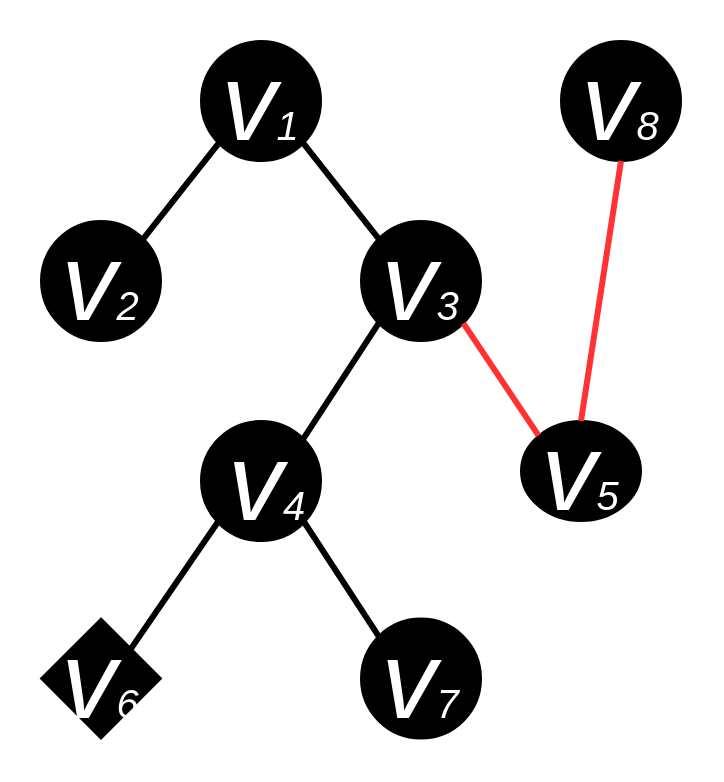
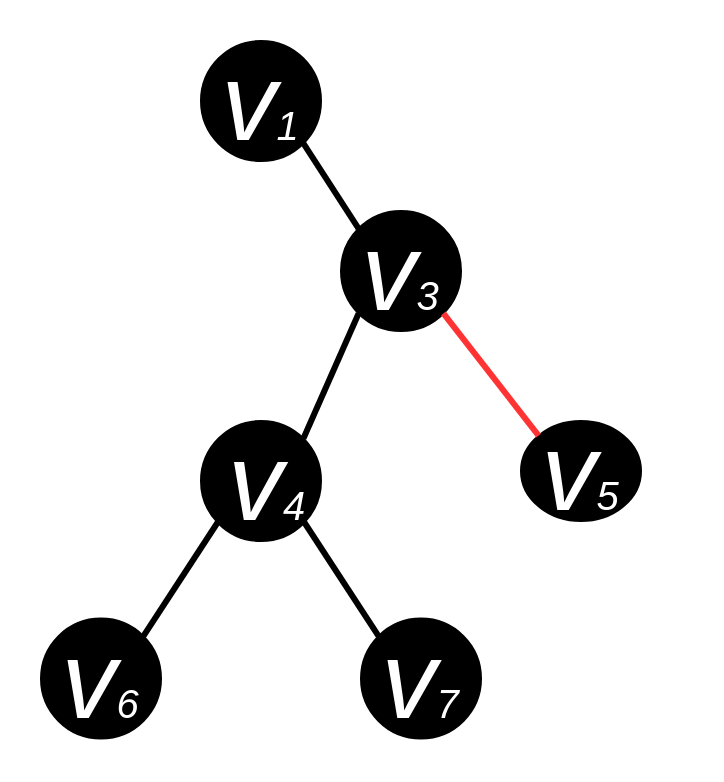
- <mxCell id="15" value="&lt;i&gt;&lt;font style=&quot;&quot; color=&quot;#ffffff&quot;&gt;&lt;font style=&quot;font-size: 55px;&quot;&gt;v&lt;/font&gt;&lt;font style=&quot;font-size: 20px;&quot;&gt;8&lt;/font&gt;&lt;/font&gt;&lt;/i&gt;" style="ellipse;whiteSpace=wrap;html=1;aspect=fixed;fillColor=#000000;" parent="1" vertex="1"><mxGeometry x="280" y="20" width="60" height="60" as="geometry" /></mxCell>
- <mxCell id="8" value="" style="endArrow=none;html=1;rounded=0;fontSize=20;fontColor=#FFFFFF;exitX=1;exitY=0;exitDx=0;exitDy=0;entryX=0;entryY=1;entryDx=0;entryDy=0;strokeWidth=3;" parent="1" source="3" target="2" edge="1"><mxGeometry width="50" height="50" relative="1" as="geometry"><mxPoint x="220" y="220" as="sourcePoint" /><mxPoint x="270" y="170" as="targetPoint" /></mxGeometry></mxCell>
- <mxCell id="3" value="&lt;i&gt;&lt;font style=&quot;&quot; color=&quot;#ffffff&quot;&gt;&lt;font style=&quot;font-size: 55px;&quot;&gt;v&lt;/font&gt;&lt;font style=&quot;font-size: 20px;&quot;&gt;2&lt;/font&gt;&lt;/font&gt;&lt;/i&gt;" style="ellipse;whiteSpace=wrap;html=1;aspect=fixed;fillColor=#000000;" parent="1" vertex="1"><mxGeometry x="20" y="110" width="60" height="60" as="geometry" /></mxCell>
- <mxCell id="4" value="&lt;i&gt;&lt;font style=&quot;&quot; color=&quot;#ffffff&quot;&gt;&lt;font style=&quot;font-size: 55px;&quot;&gt;v&lt;/font&gt;&lt;font style=&quot;font-size: 20px;&quot;&gt;3&lt;/font&gt;&lt;/font&gt;&lt;/i&gt;" style="ellipse;whiteSpace=wrap;html=1;aspect=fixed;fillColor=#000000;" parent="1" vertex="1"><mxGeometry x="180" y="110" width="60" height="60" as="geometry" /></mxCell>
+ <mxCell id="4" value="&lt;i&gt;&lt;font style=&quot;&quot; color=&quot;#ffffff&quot;&gt;&lt;font style=&quot;font-size: 55px;&quot;&gt;v&lt;/font&gt;&lt;font style=&quot;font-size: 20px;&quot;&gt;3&lt;/font&gt;&lt;/font&gt;&lt;/i&gt;" style="ellipse;whiteSpace=wrap;html=1;aspect=fixed;fillColor=#000000;" parent="1" vertex="1"><mxGeometry x="170" y="105" width="60" height="60" as="geometry" /></mxCell>
- <mxCell id="16" value="" style="endArrow=none;html=1;rounded=0;strokeWidth=3;entryX=0.5;entryY=1;entryDx=0;entryDy=0;exitX=0.5;exitY=0;exitDx=0;exitDy=0;strokeColor=#FF3333;" parent="1" source="6" target="15" edge="1"><mxGeometry width="50" height="50" relative="1" as="geometry"><mxPoint x="130" y="340" as="sourcePoint" /><mxPoint x="180" y="290" as="targetPoint" /></mxGeometry></mxCell>
- <mxCell id="11" value="&lt;i&gt;&lt;font style=&quot;&quot; color=&quot;#ffffff&quot;&gt;&lt;font style=&quot;font-size: 55px;&quot;&gt;v&lt;/font&gt;&lt;font style=&quot;font-size: 20px;&quot;&gt;6&lt;/font&gt;&lt;/font&gt;&lt;/i&gt;" style="rhombus;whiteSpace=wrap;html=1;aspect=fixed;fillColor=#000000;" parent="1" vertex="1"><mxGeometry x="20" y="308.79" width="60" height="60" as="geometry" /></mxCell>
+ <mxCell id="11" value="&lt;i&gt;&lt;font style=&quot;&quot; color=&quot;#ffffff&quot;&gt;&lt;font style=&quot;font-size: 55px;&quot;&gt;v&lt;/font&gt;&lt;font style=&quot;font-size: 20px;&quot;&gt;6&lt;/font&gt;&lt;/font&gt;&lt;/i&gt;" style="ellipse;whiteSpace=wrap;html=1;aspect=fixed;fillColor=#000000;" parent="1" vertex="1"><mxGeometry x="20" y="308.79" width="60" height="60" as="geometry" /></mxCell>
